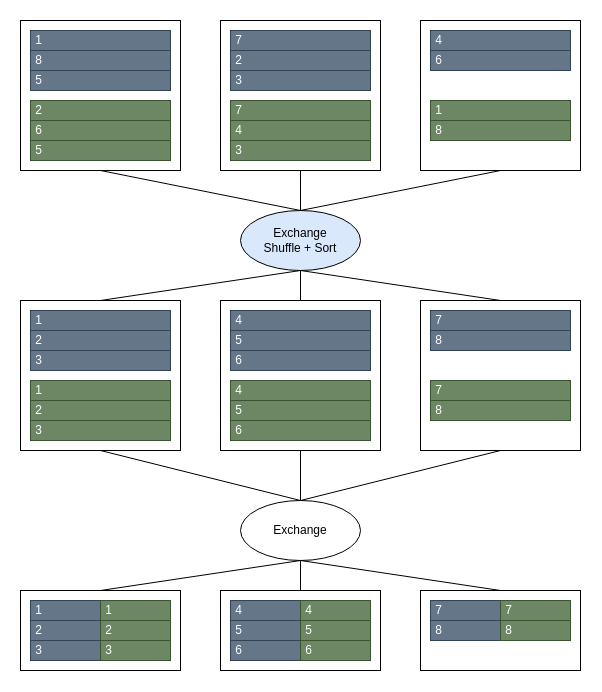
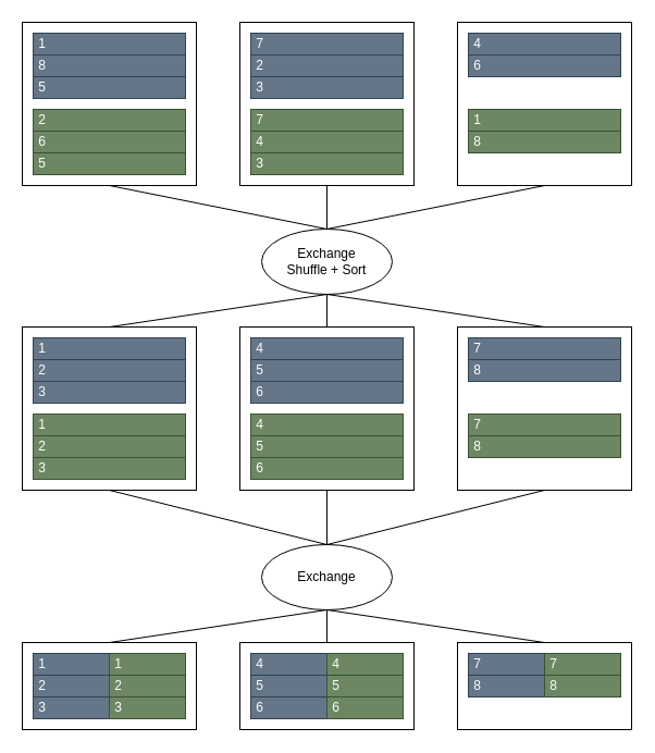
- <mxCell id="28" value="Exchange&lt;br&gt;Shuffle + Sort" style="ellipse;whiteSpace=wrap;html=1;fillColor=#dae8fc;" vertex="1" parent="1"><mxGeometry x="240" y="210" width="120" height="60" as="geometry" /></mxCell>
+ <mxCell id="28" value="Exchange&lt;br&gt;Shuffle + Sort" style="ellipse;whiteSpace=wrap;html=1;" vertex="1" parent="1"><mxGeometry x="240" y="210" width="120" height="60" as="geometry" /></mxCell>
